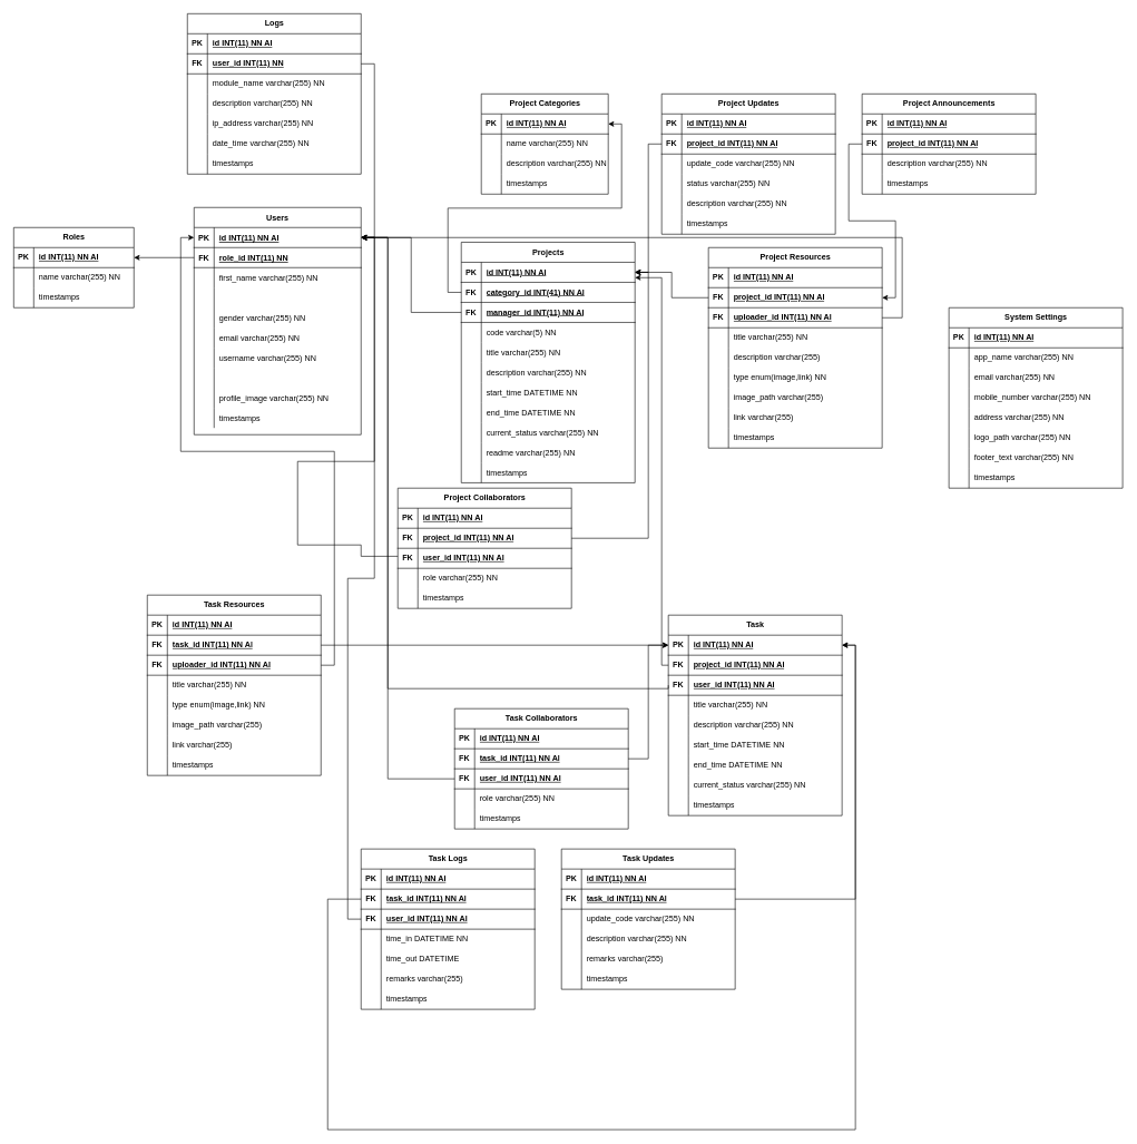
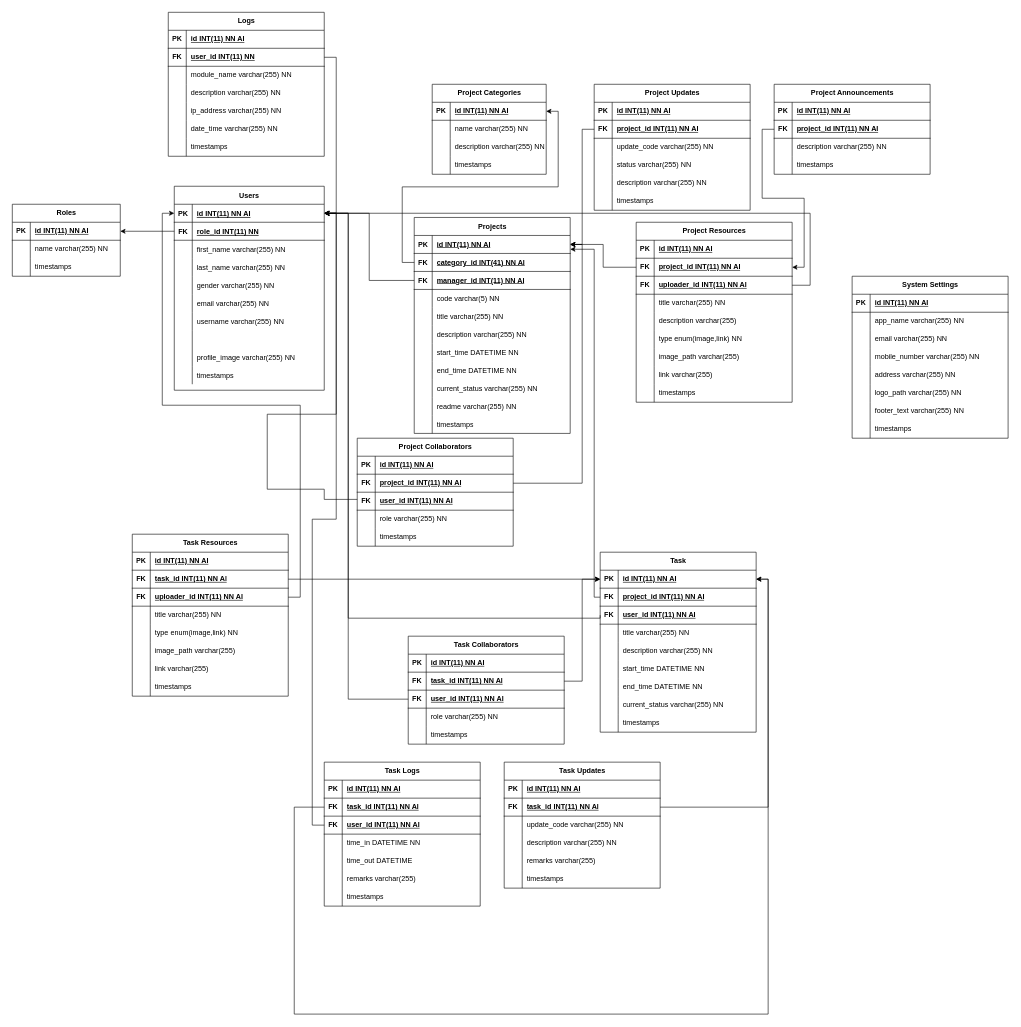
+ <mxCell id="14" value="last_name varchar(255) NN" style="shape=partialRectangle;overflow=hidden;connectable=0;fillColor=none;top=0;left=0;bottom=0;right=0;align=left;spacingLeft=6;" parent="12" vertex="1"><mxGeometry x="30" width="220" height="30" as="geometry"><mxRectangle width="220" height="30" as="alternateBounds" /></mxGeometry></mxCell>
